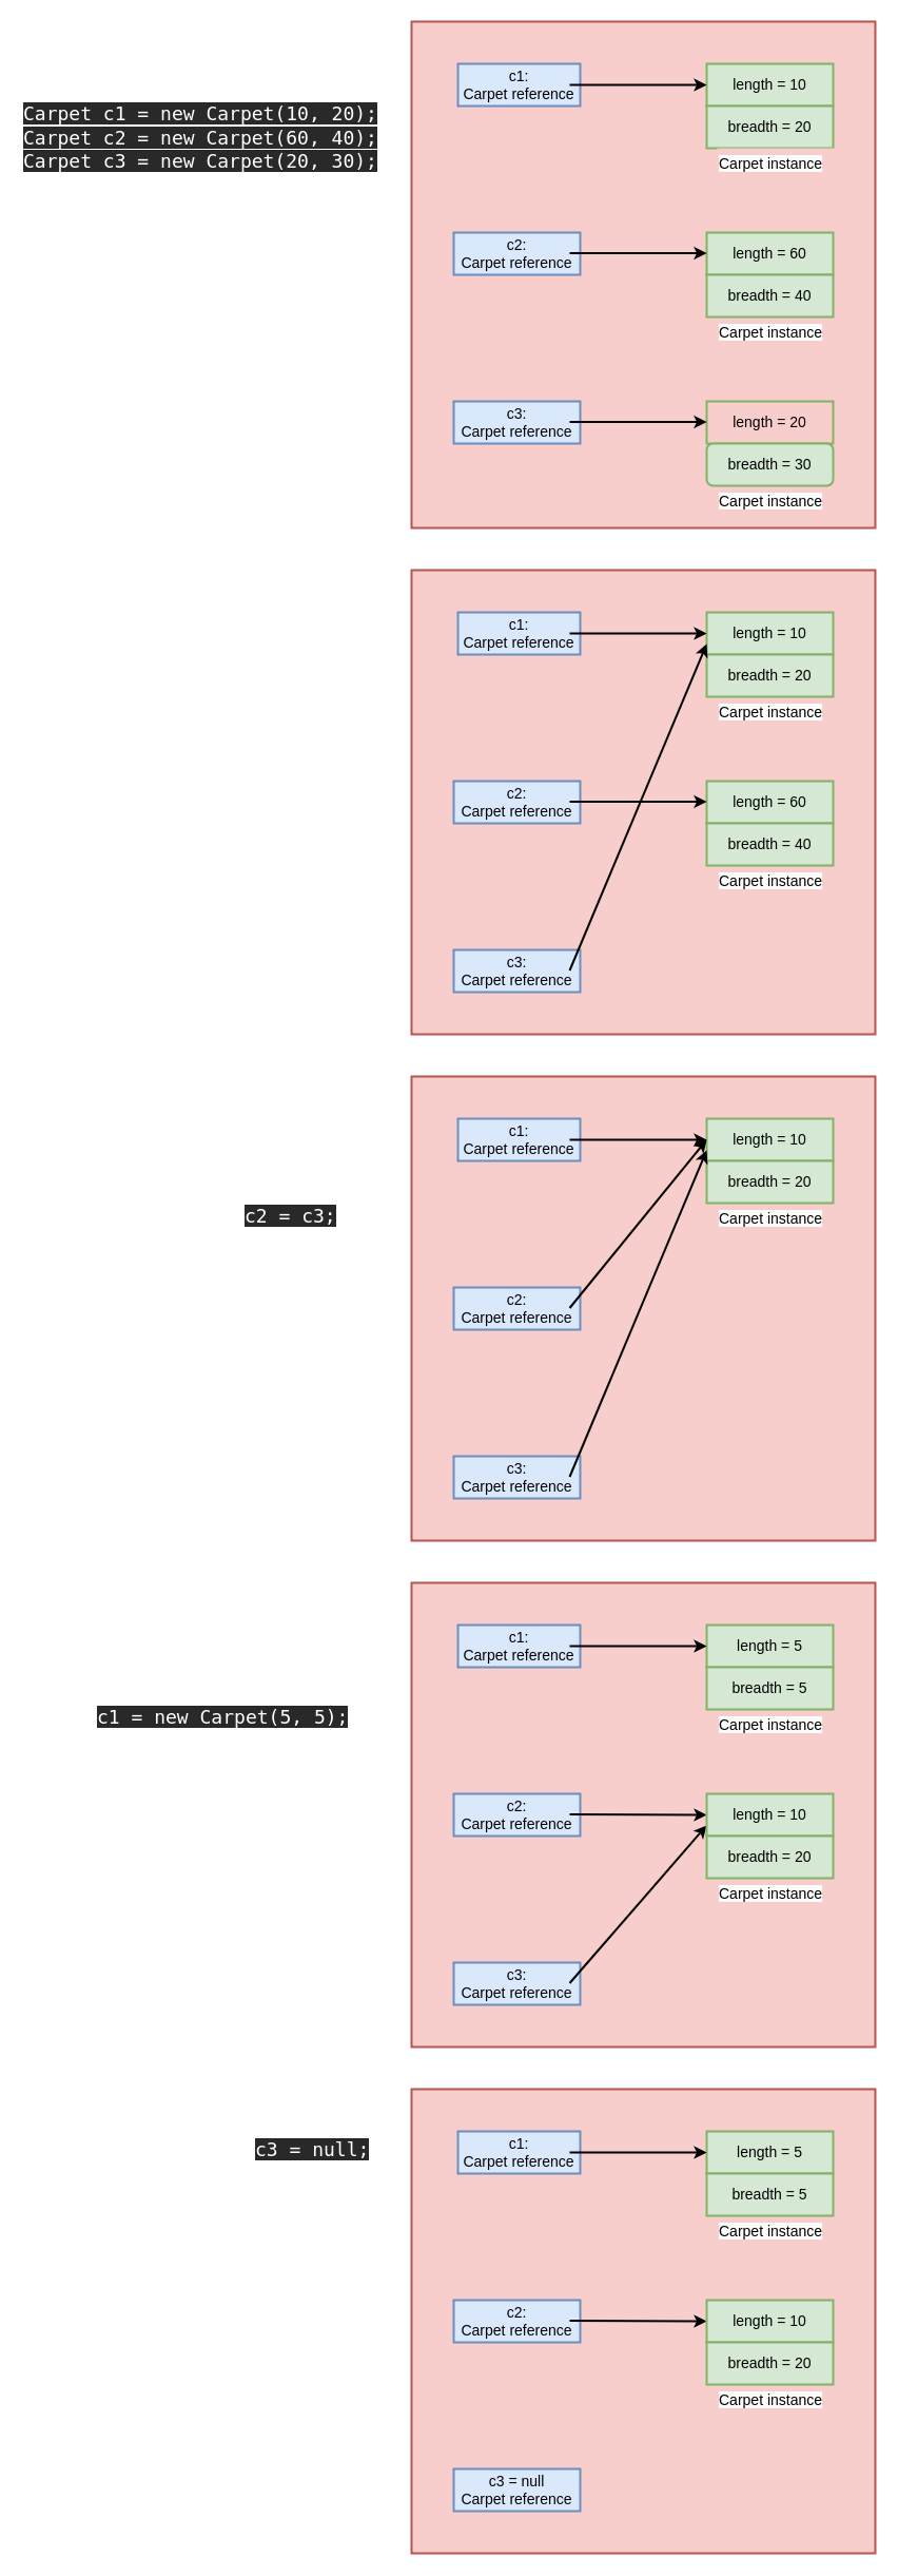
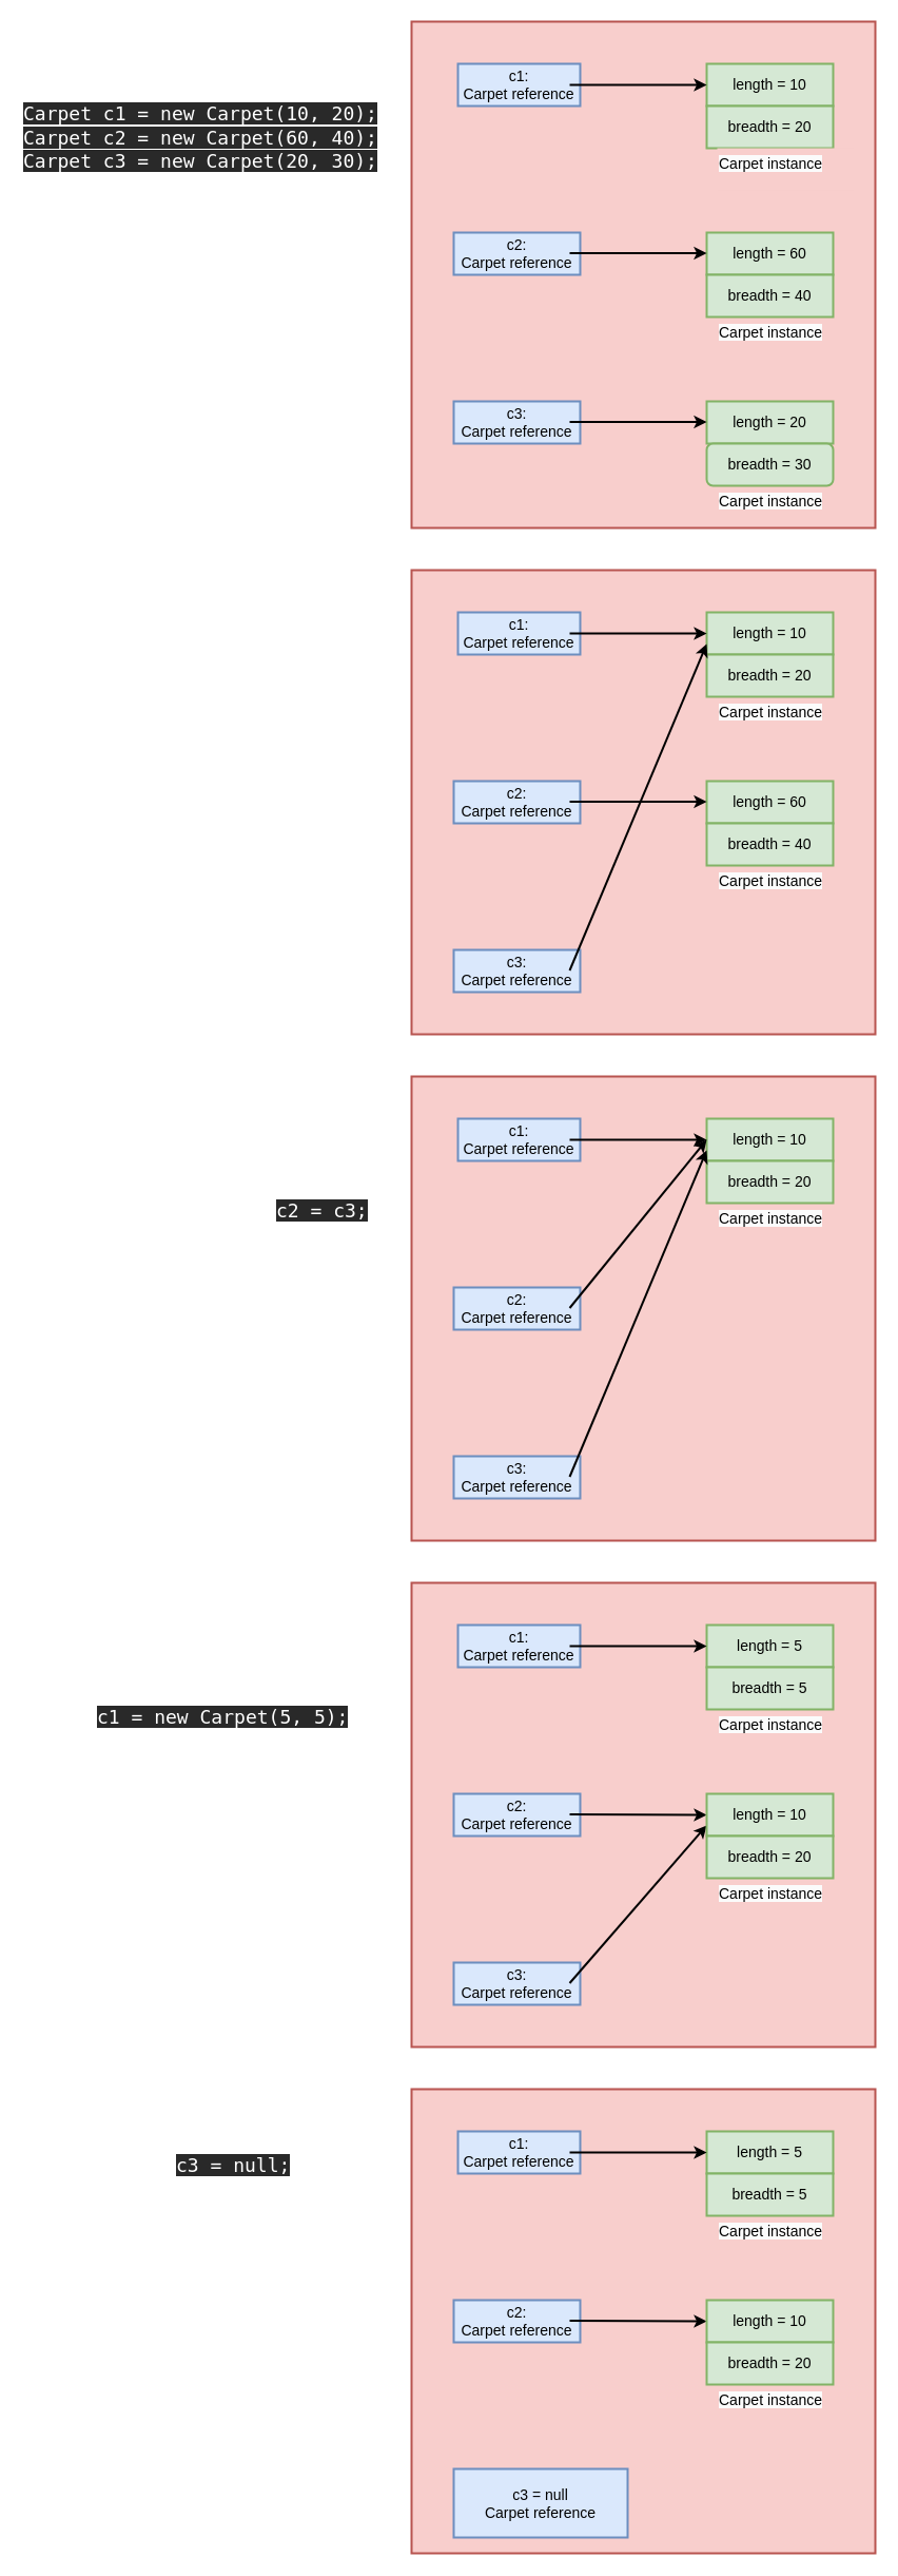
- <mxCell id="10" value="length = 20" style="rounded=0;whiteSpace=wrap;html=1;fillColor=#f8cecc;strokeColor=#82b366;strokeWidth=2;fontSize=14;" vertex="1" parent="1"><mxGeometry x="670" y="380" width="120" height="40" as="geometry" /></mxCell>
+ <mxCell id="10" value="length = 20" style="rounded=0;whiteSpace=wrap;html=1;fillColor=#d5e8d4;strokeColor=#82b366;strokeWidth=2;fontSize=14;" vertex="1" parent="1"><mxGeometry x="670" y="380" width="120" height="40" as="geometry" /></mxCell>
- <mxCell id="27" value="&lt;span style=&quot;color: rgb(255, 255, 255); font-family: &amp;quot;Cascadia Mono&amp;quot;, Consolas, ui-monospace, Menlo, Monaco, monospace; font-size: 18px; font-style: normal; font-variant-ligatures: normal; font-variant-caps: normal; font-weight: 400; letter-spacing: normal; orphans: 2; text-align: start; text-indent: 0px; text-transform: none; widows: 2; word-spacing: 0px; -webkit-text-stroke-width: 0px; white-space: pre-wrap; background-color: rgb(41, 41, 41); text-decoration-thickness: initial; text-decoration-style: initial; text-decoration-color: initial; float: none; display: inline !important;&quot;&gt;c2 = c3;&lt;/span&gt;" style="text;whiteSpace=wrap;html=1;fontSize=18;" vertex="1" parent="1"><mxGeometry x="230" y="1135" width="100" height="40" as="geometry" /></mxCell>
+ <mxCell id="27" value="&lt;span style=&quot;color: rgb(255, 255, 255); font-family: &amp;quot;Cascadia Mono&amp;quot;, Consolas, ui-monospace, Menlo, Monaco, monospace; font-size: 18px; font-style: normal; font-variant-ligatures: normal; font-variant-caps: normal; font-weight: 400; letter-spacing: normal; orphans: 2; text-align: start; text-indent: 0px; text-transform: none; widows: 2; word-spacing: 0px; -webkit-text-stroke-width: 0px; white-space: pre-wrap; background-color: rgb(41, 41, 41); text-decoration-thickness: initial; text-decoration-style: initial; text-decoration-color: initial; float: none; display: inline !important;&quot;&gt;c2 = c3;&lt;/span&gt;" style="text;whiteSpace=wrap;html=1;fontSize=18;" vertex="1" parent="1"><mxGeometry x="260" y="1130" width="100" height="40" as="geometry" /></mxCell>
- <mxCell id="69" value="&lt;span style=&quot;color: rgb(255, 255, 255); font-family: &amp;quot;Cascadia Mono&amp;quot;, Consolas, ui-monospace, Menlo, Monaco, monospace; font-size: 18px; white-space-collapse: preserve; background-color: rgb(41, 41, 41);&quot;&gt;c3 = null;&lt;/span&gt;" style="text;whiteSpace=wrap;html=1;fontSize=18;" vertex="1" parent="1"><mxGeometry x="240" y="2020" width="130" height="40" as="geometry" /></mxCell>
+ <mxCell id="69" value="&lt;span style=&quot;color: rgb(255, 255, 255); font-family: &amp;quot;Cascadia Mono&amp;quot;, Consolas, ui-monospace, Menlo, Monaco, monospace; font-size: 18px; white-space-collapse: preserve; background-color: rgb(41, 41, 41);&quot;&gt;c3 = null;&lt;/span&gt;" style="text;whiteSpace=wrap;html=1;fontSize=18;" vertex="1" parent="1"><mxGeometry x="165" y="2035" width="130" height="40" as="geometry" /></mxCell>
- <mxCell id="52" value="c3 = null&lt;div&gt;Carpet reference&lt;/div&gt;" style="rounded=0;whiteSpace=wrap;html=1;fillColor=#dae8fc;strokeColor=#6c8ebf;strokeWidth=2;fontSize=14;" vertex="1" parent="1"><mxGeometry x="430" y="2340" width="120" height="40" as="geometry" /></mxCell>
+ <mxCell id="52" value="c3 = null&lt;div&gt;Carpet reference&lt;/div&gt;" style="rounded=0;whiteSpace=wrap;html=1;fillColor=#dae8fc;strokeColor=#6c8ebf;strokeWidth=2;fontSize=14;" vertex="1" parent="1"><mxGeometry x="430" y="2340" width="165" height="65" as="geometry" /></mxCell>
